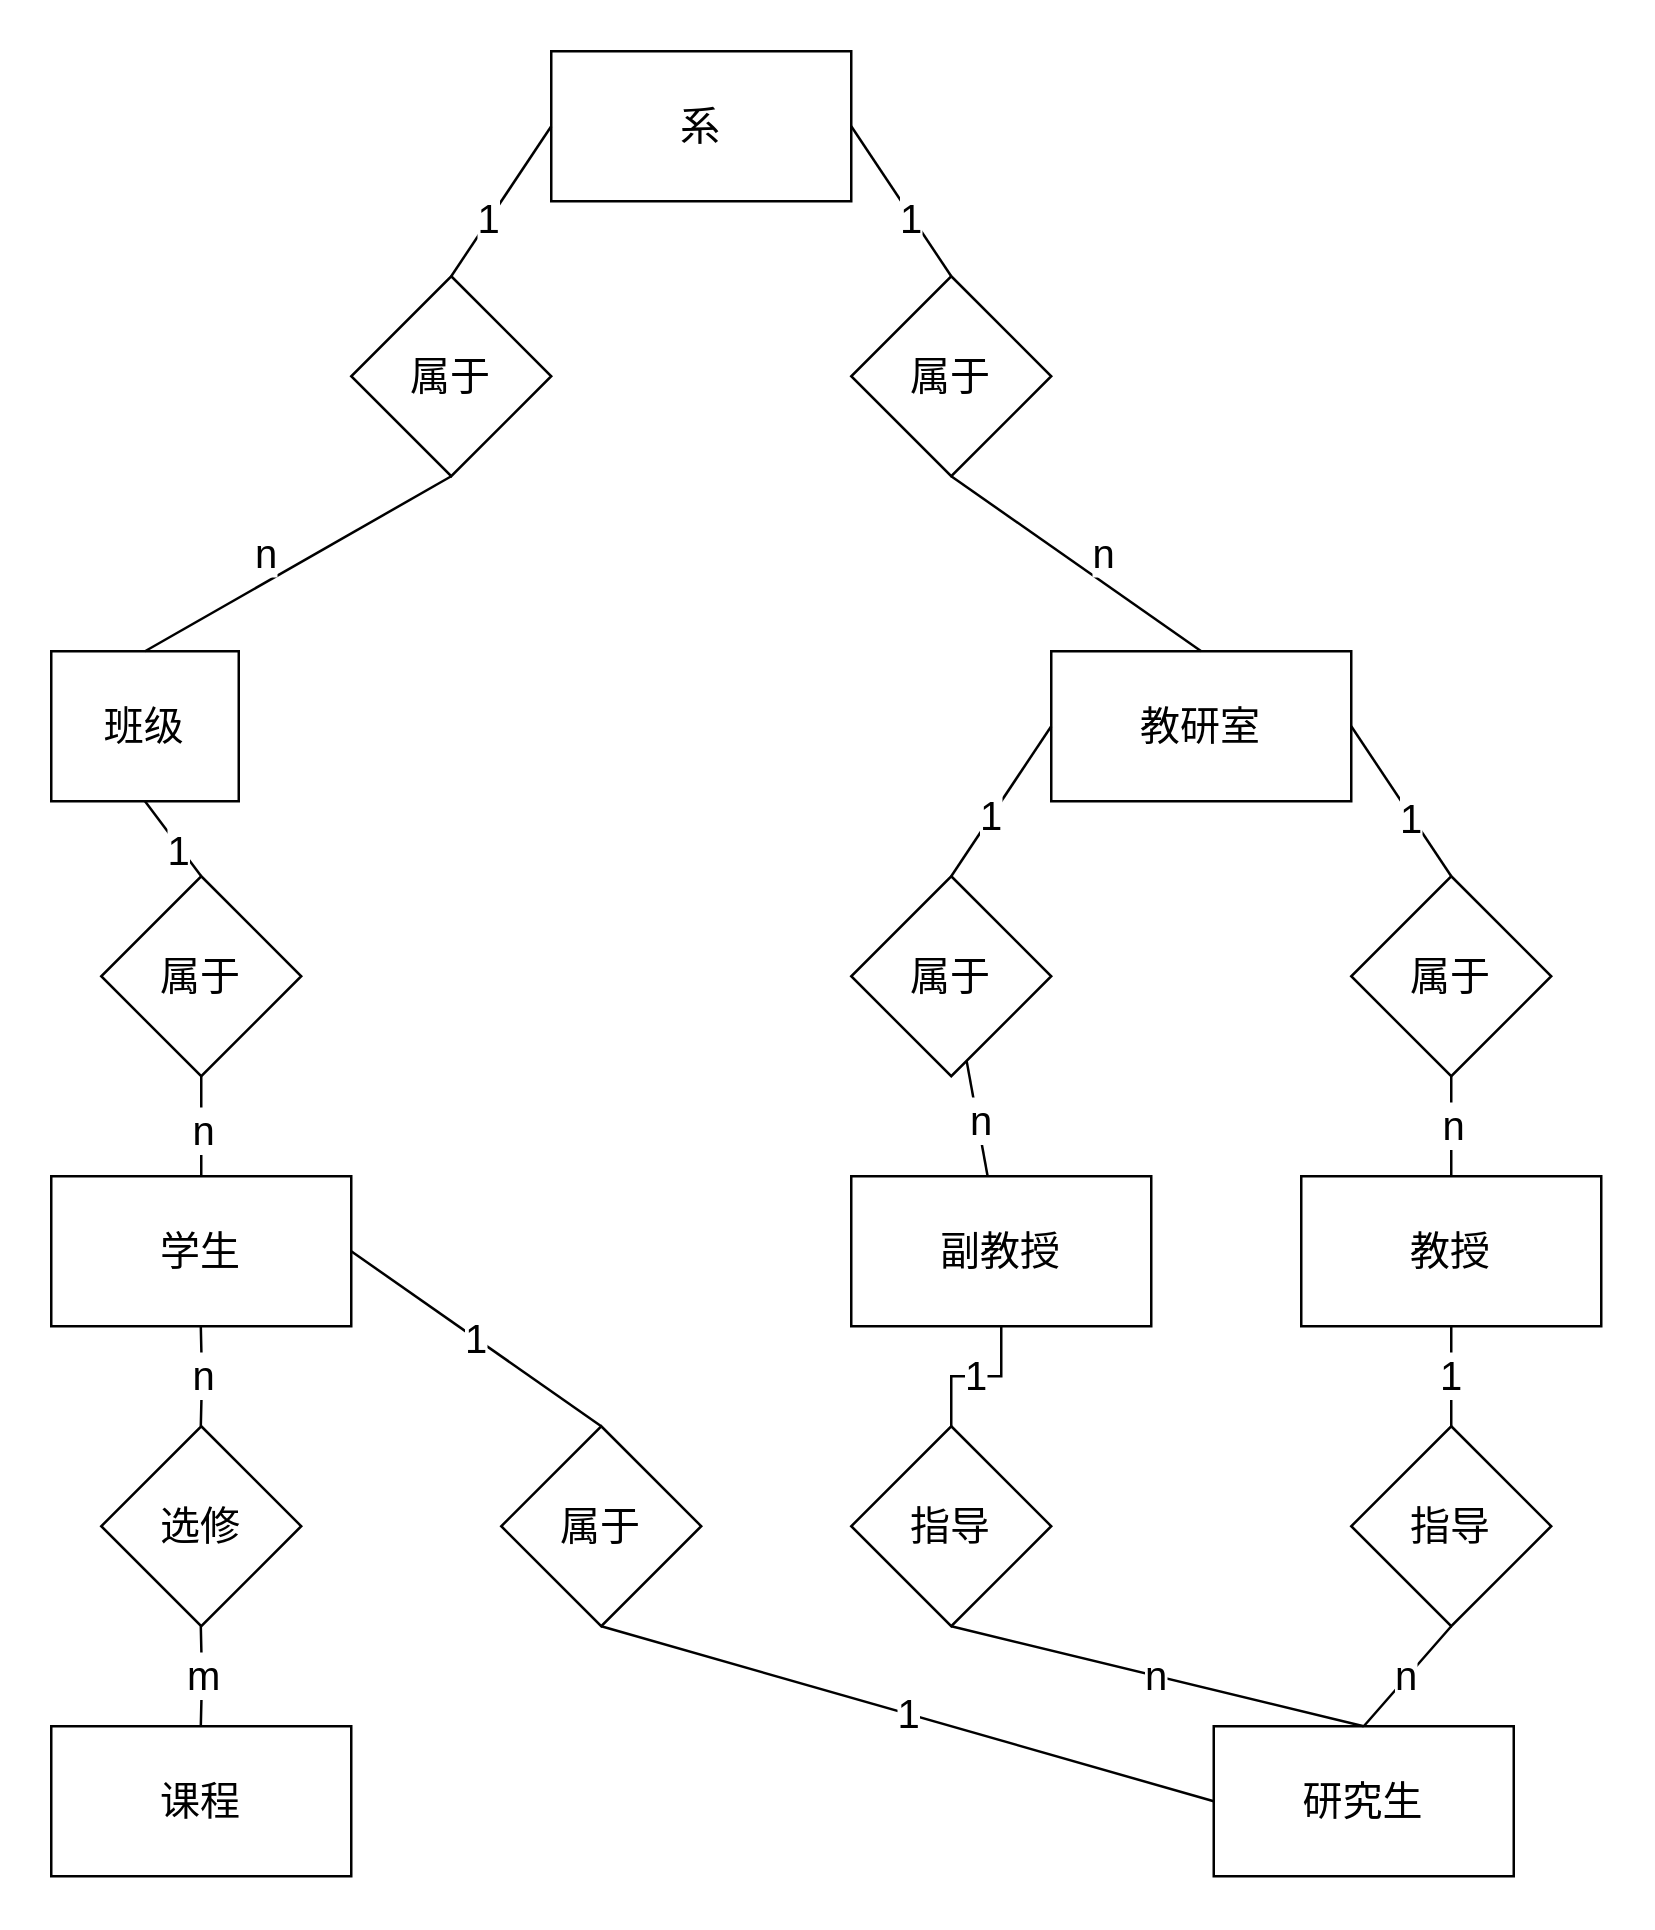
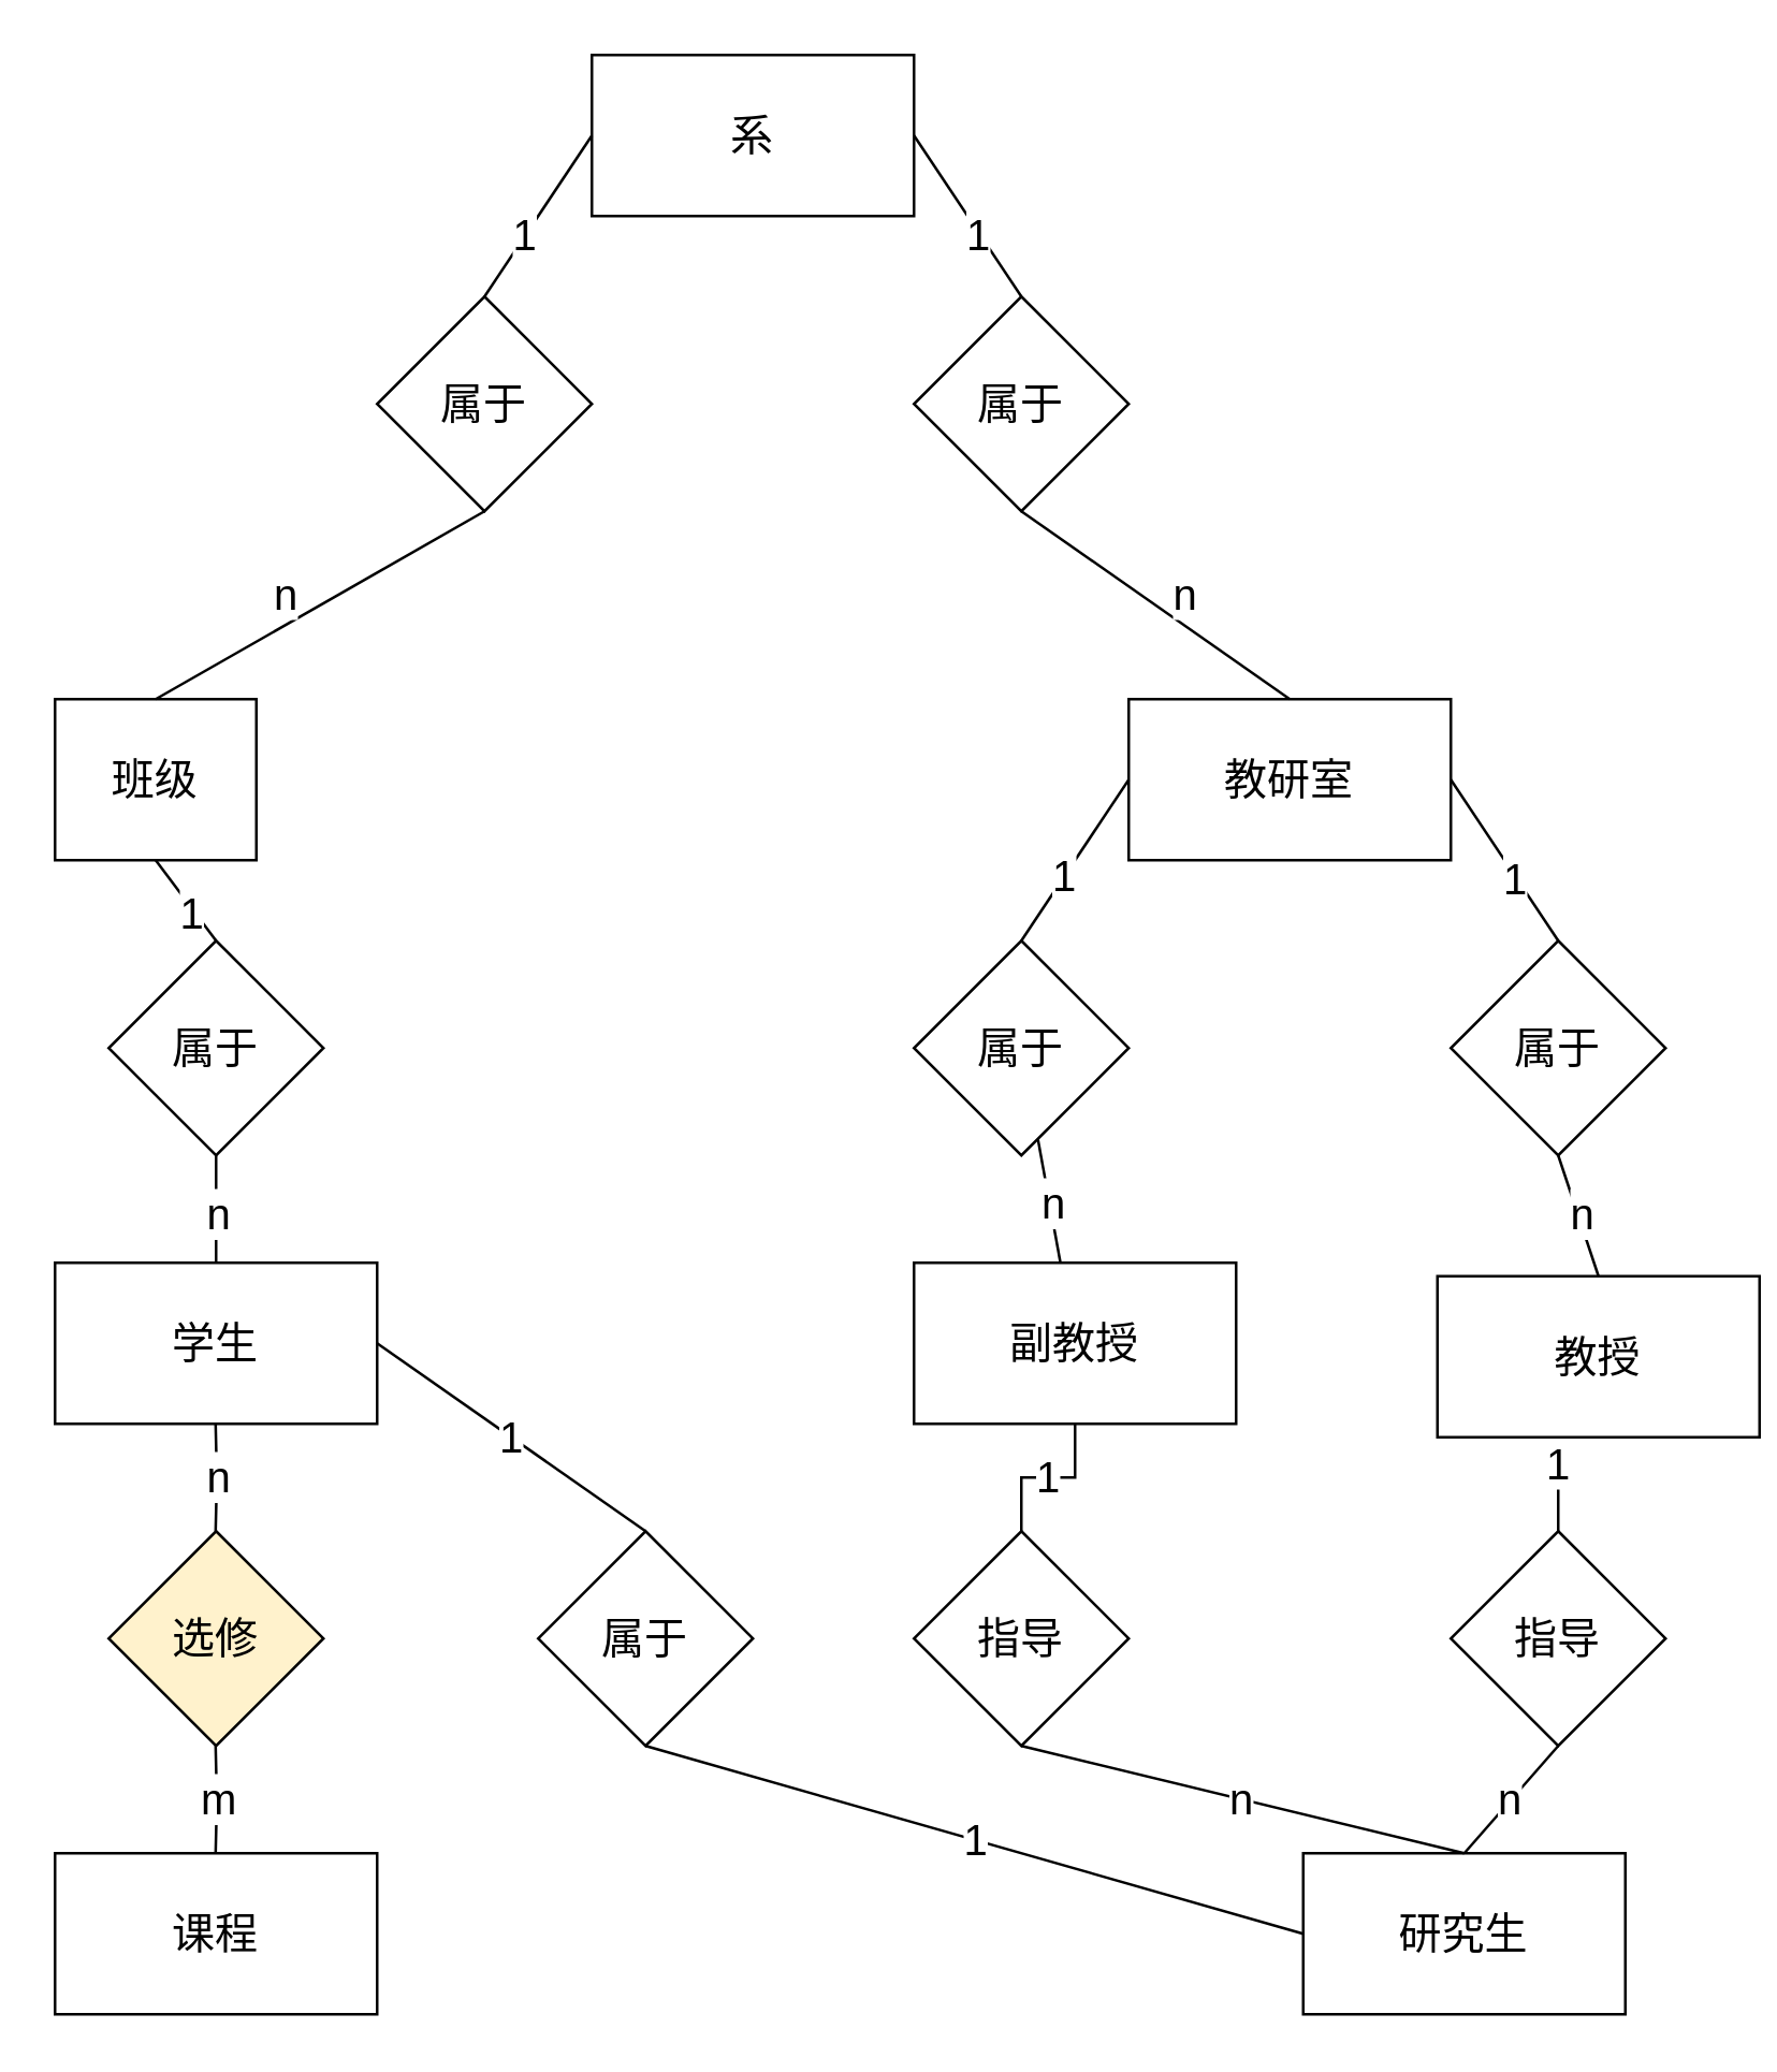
- <mxCell id="16" value="教授" style="rounded=0;whiteSpace=wrap;html=1;fontSize=16;" parent="1" vertex="1"><mxGeometry x="520" y="470" width="120" height="60" as="geometry" /></mxCell>
+ <mxCell id="16" value="教授" style="rounded=0;whiteSpace=wrap;html=1;fontSize=16;" parent="1" vertex="1"><mxGeometry x="535" y="475" width="120" height="60" as="geometry" /></mxCell>
- <mxCell id="36" value="选修" style="rhombus;whiteSpace=wrap;html=1;fontSize=16;" parent="1" vertex="1"><mxGeometry x="40" y="570" width="80" height="80" as="geometry" /></mxCell>
+ <mxCell id="36" value="选修" style="rhombus;whiteSpace=wrap;html=1;fontSize=16;fillColor=#fff2cc;" parent="1" vertex="1"><mxGeometry x="40" y="570" width="80" height="80" as="geometry" /></mxCell>
